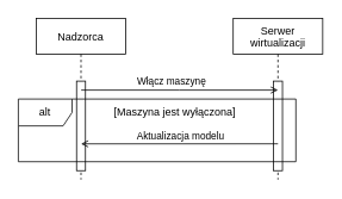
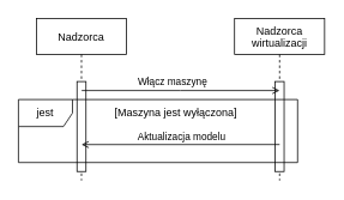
- <mxCell id="4" value="Serwer&#10;wirtualizacji&#10;" style="shape=umlLifeline;perimeter=lifelinePerimeter;container=1;collapsible=0;recursiveResize=0;rounded=0;shadow=0;strokeWidth=1;verticalAlign=top;" parent="1" vertex="1"><mxGeometry x="260" y="20" width="100" height="180" as="geometry" /></mxCell>
+ <mxCell id="4" value="Nadzorca&#10;wirtualizacji&#10;" style="shape=umlLifeline;perimeter=lifelinePerimeter;container=1;collapsible=0;recursiveResize=0;rounded=0;shadow=0;strokeWidth=1;verticalAlign=top;" parent="1" vertex="1"><mxGeometry x="260" y="20" width="100" height="180" as="geometry" /></mxCell>
- <mxCell id="11" value="alt" style="shape=umlFrame;whiteSpace=wrap;html=1;" parent="1" vertex="1"><mxGeometry x="20" y="110" width="310" height="70" as="geometry" /></mxCell>
+ <mxCell id="11" value="jest" style="shape=umlFrame;whiteSpace=wrap;html=1;" parent="1" vertex="1"><mxGeometry x="20" y="110" width="310" height="70" as="geometry" /></mxCell>
